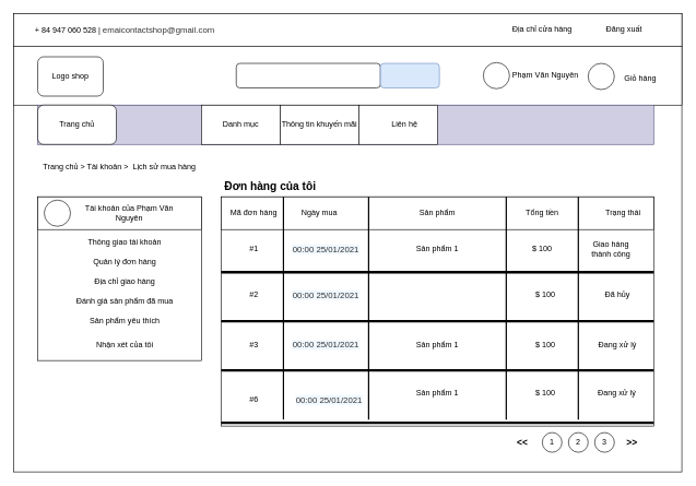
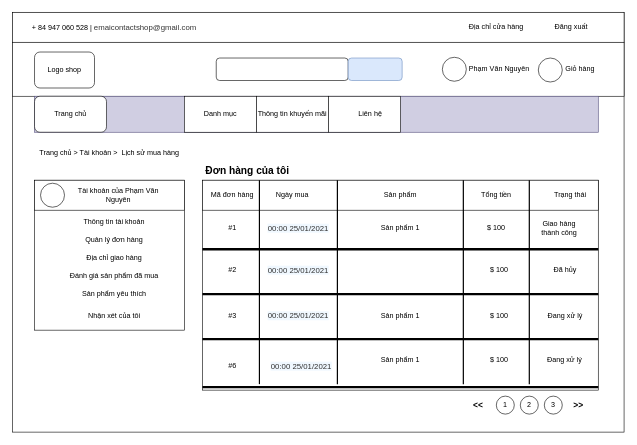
- <mxCell id="14" value="Giỏ hàng" style="text;html=1;strokeColor=none;fillColor=none;align=center;verticalAlign=middle;whiteSpace=wrap;rounded=0;shadow=0;glass=0;" vertex="1" parent="1"><mxGeometry x="947" y="110" width="60" height="20" as="geometry" /></mxCell>
+ <mxCell id="14" value="Giỏ hàng" style="text;html=1;strokeColor=none;fillColor=none;align=center;verticalAlign=middle;whiteSpace=wrap;rounded=0;shadow=0;glass=0;" vertex="1" parent="1"><mxGeometry x="937" y="105" width="60" height="20" as="geometry" /></mxCell>
- <mxCell id="30" value="Thông giao tài khoản" style="text;html=1;strokeColor=none;fillColor=none;align=center;verticalAlign=middle;whiteSpace=wrap;rounded=0;" vertex="1" parent="1"><mxGeometry x="85" y="360" width="210" height="20" as="geometry" /></mxCell>
+ <mxCell id="30" value="Thông tin tài khoản" style="text;html=1;strokeColor=none;fillColor=none;align=center;verticalAlign=middle;whiteSpace=wrap;rounded=0;" vertex="1" parent="1"><mxGeometry x="85" y="360" width="210" height="20" as="geometry" /></mxCell>
